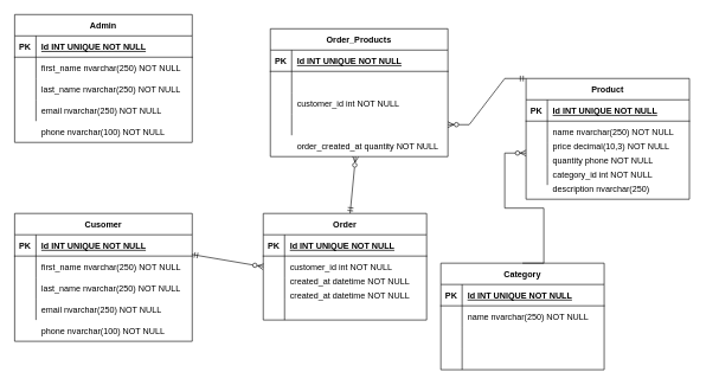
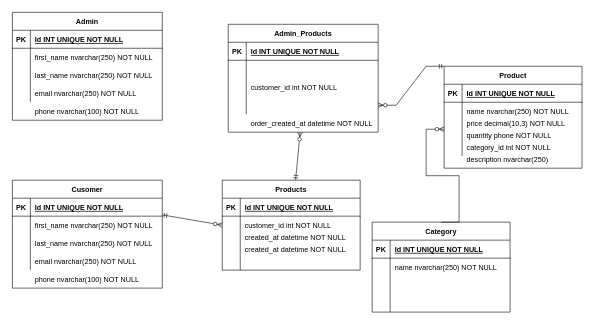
- <mxCell id="58" value="Order_Products" style="shape=table;startSize=30;container=1;collapsible=1;childLayout=tableLayout;fixedRows=1;rowLines=0;fontStyle=1;align=center;resizeLast=1;" vertex="1" parent="1"><mxGeometry x="380" y="40" width="250" height="180" as="geometry" /></mxCell>
+ <mxCell id="58" value="Admin_Products" style="shape=table;startSize=30;container=1;collapsible=1;childLayout=tableLayout;fixedRows=1;rowLines=0;fontStyle=1;align=center;resizeLast=1;" vertex="1" parent="1"><mxGeometry x="380" y="40" width="250" height="180" as="geometry" /></mxCell>
- <mxCell id="71" value="order_created_at quantity NOT NULL" style="shape=partialRectangle;connectable=0;fillColor=none;top=0;left=0;bottom=0;right=0;align=left;spacingLeft=6;overflow=hidden;" vertex="1" parent="1"><mxGeometry x="410" y="190" width="220" height="30" as="geometry"><mxRectangle width="200" height="30" as="alternateBounds" /></mxGeometry></mxCell>
+ <mxCell id="71" value="order_created_at datetime NOT NULL" style="shape=partialRectangle;connectable=0;fillColor=none;top=0;left=0;bottom=0;right=0;align=left;spacingLeft=6;overflow=hidden;" vertex="1" parent="1"><mxGeometry x="410" y="190" width="220" height="30" as="geometry"><mxRectangle width="200" height="30" as="alternateBounds" /></mxGeometry></mxCell>
- <mxCell id="43" value="Order" style="shape=table;startSize=30;container=1;collapsible=1;childLayout=tableLayout;fixedRows=1;rowLines=0;fontStyle=1;align=center;resizeLast=1;" vertex="1" parent="1"><mxGeometry x="370" y="300" width="230" height="150" as="geometry" /></mxCell>
+ <mxCell id="43" value="Products" style="shape=table;startSize=30;container=1;collapsible=1;childLayout=tableLayout;fixedRows=1;rowLines=0;fontStyle=1;align=center;resizeLast=1;" vertex="1" parent="1"><mxGeometry x="370" y="300" width="230" height="150" as="geometry" /></mxCell>
